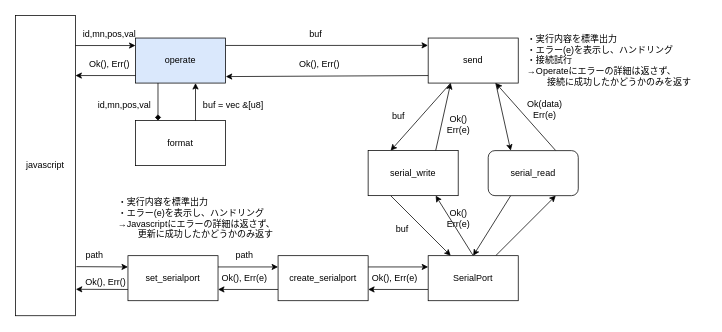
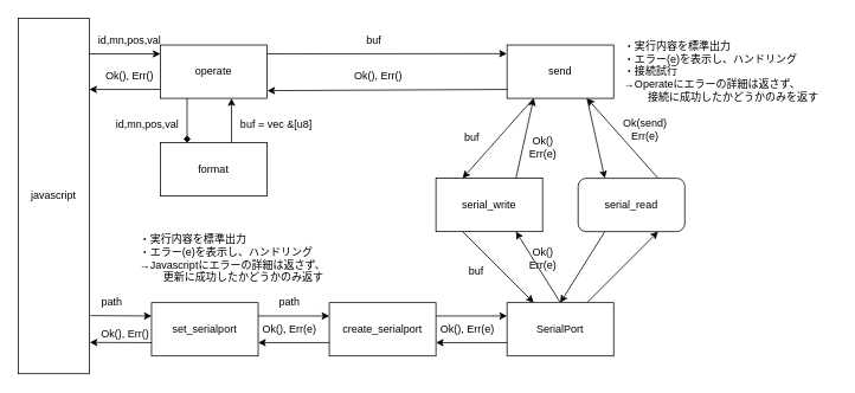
- <mxCell id="3" value="operate" style="rounded=0;whiteSpace=wrap;html=1;fillColor=#dae8fc;" vertex="1" parent="1"><mxGeometry x="180" y="50" width="120" height="60" as="geometry" /></mxCell>
+ <mxCell id="3" value="operate" style="rounded=0;whiteSpace=wrap;html=1;" vertex="1" parent="1"><mxGeometry x="180" y="50" width="120" height="60" as="geometry" /></mxCell>
- <mxCell id="35" value="Ok(data)&lt;br&gt;Err(e)" style="text;html=1;align=center;verticalAlign=middle;resizable=0;points=[];autosize=1;strokeColor=none;fillColor=none;" vertex="1" parent="1"><mxGeometry x="690" y="125" width="70" height="40" as="geometry" /></mxCell>
+ <mxCell id="35" value="Ok(send)&lt;br&gt;Err(e)" style="text;html=1;align=center;verticalAlign=middle;resizable=0;points=[];autosize=1;strokeColor=none;fillColor=none;" vertex="1" parent="1"><mxGeometry x="690" y="125" width="70" height="40" as="geometry" /></mxCell>
